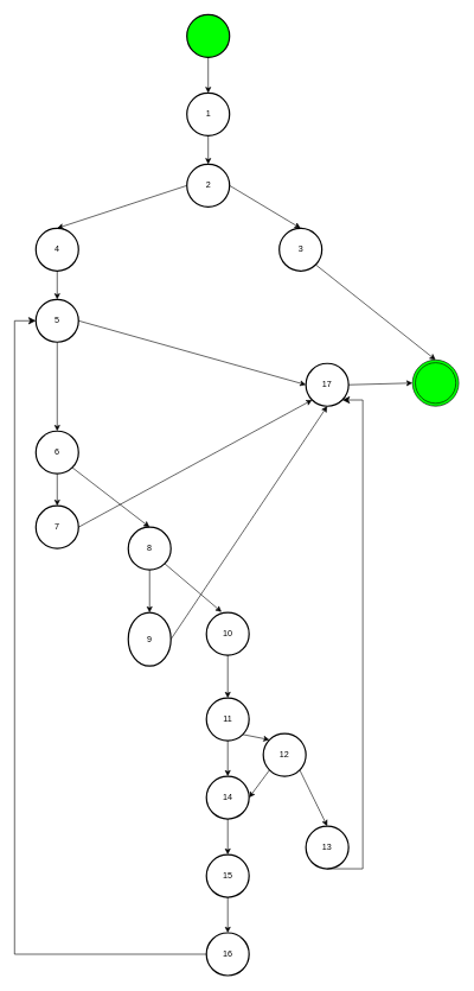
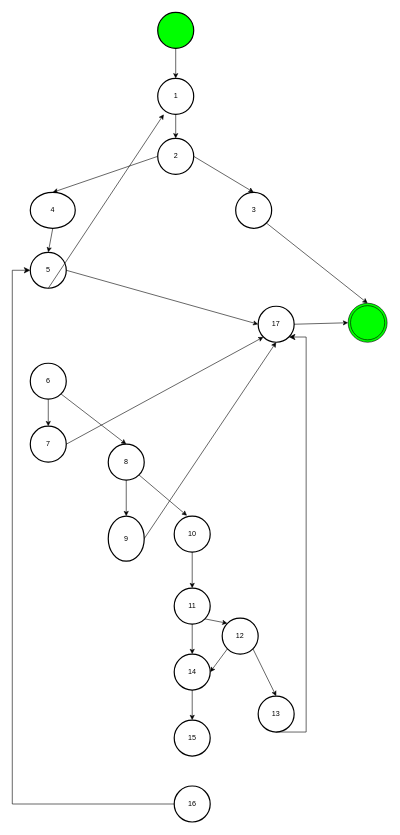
- <mxCell id="8" value="4" style="strokeWidth=2;html=1;shape=mxgraph.flowchart.start_2;whiteSpace=wrap;" vertex="1" parent="1"><mxGeometry x="50" y="320" width="60" height="60" as="geometry" /></mxCell>
+ <mxCell id="8" value="4" style="strokeWidth=2;html=1;shape=mxgraph.flowchart.start_2;whiteSpace=wrap;" vertex="1" parent="1"><mxGeometry x="50" y="320" width="75" height="60" as="geometry" /></mxCell>
- <mxCell id="14" value="" style="endArrow=classic;html=1;rounded=0;exitX=0.5;exitY=1;exitDx=0;exitDy=0;exitPerimeter=0;entryX=0.5;entryY=0;entryDx=0;entryDy=0;entryPerimeter=0;" edge="1" parent="1" source="9" target="15"><mxGeometry width="50" height="50" relative="1" as="geometry"><mxPoint x="-11" y="541" as="sourcePoint" /><mxPoint x="-70" y="620" as="targetPoint" /></mxGeometry></mxCell>
+ <mxCell id="14" value="" style="endArrow=classic;html=1;rounded=0;exitX=0.5;exitY=1;exitDx=0;exitDy=0;exitPerimeter=0;" edge="1" parent="1" source="9" target="2"><mxGeometry width="50" height="50" relative="1" as="geometry"><mxPoint x="-11" y="541" as="sourcePoint" /><mxPoint x="-70" y="620" as="targetPoint" /></mxGeometry></mxCell>
- <mxCell id="41" value="" style="endArrow=classic;html=1;rounded=0;exitX=0.5;exitY=1;exitDx=0;exitDy=0;exitPerimeter=0;entryX=0.5;entryY=0;entryDx=0;entryDy=0;entryPerimeter=0;" edge="1" parent="1" source="30" target="32"><mxGeometry width="50" height="50" relative="1" as="geometry"><mxPoint x="390" y="1210" as="sourcePoint" /><mxPoint x="440" y="1160" as="targetPoint" /></mxGeometry></mxCell>
